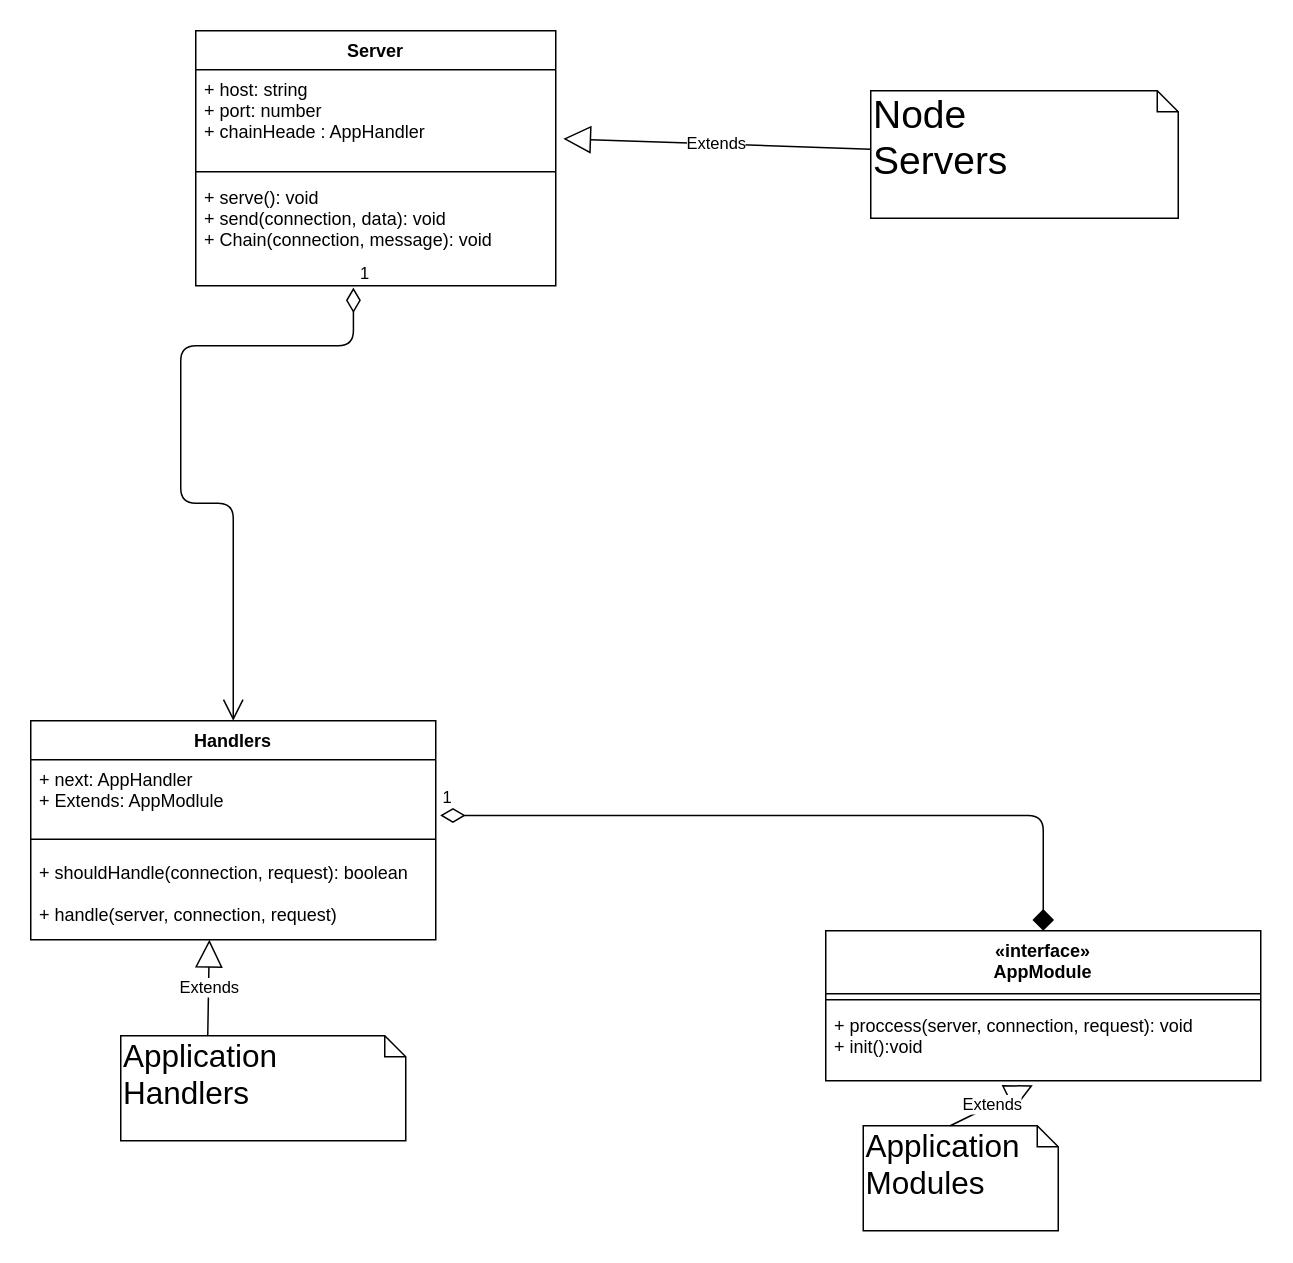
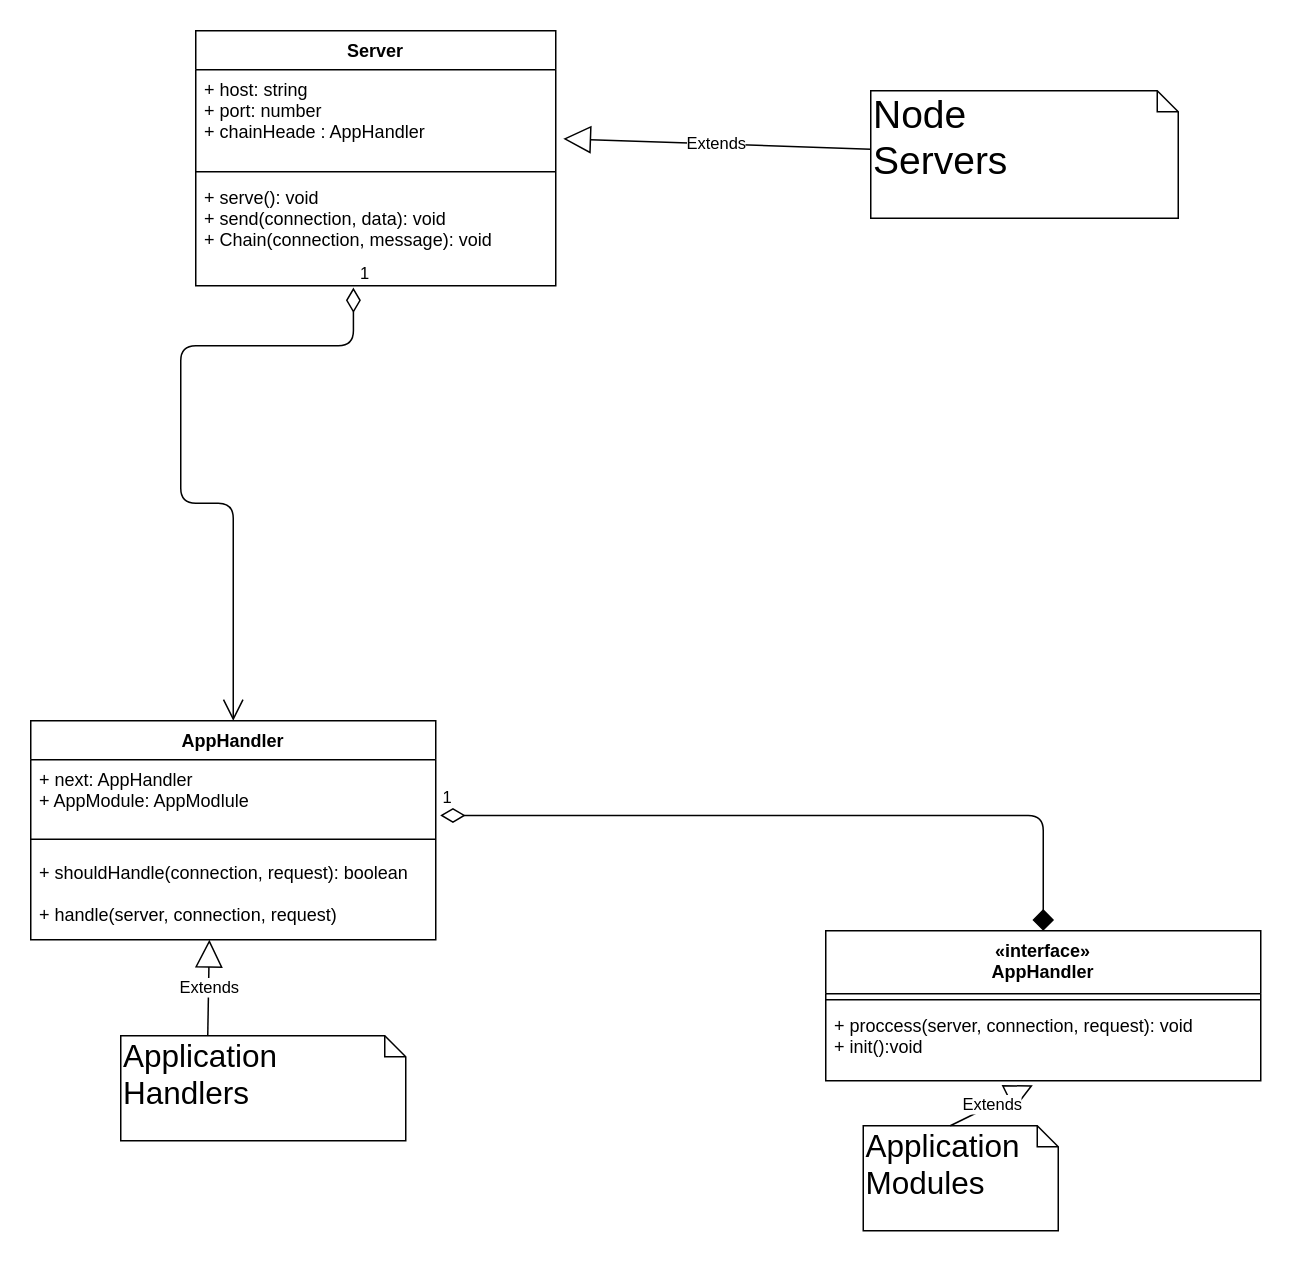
- <mxCell id="2" value="Handlers" style="swimlane;fontStyle=1;align=center;verticalAlign=top;childLayout=stackLayout;horizontal=1;startSize=26;horizontalStack=0;resizeParent=1;resizeParentMax=0;resizeLast=0;collapsible=1;marginBottom=0;" vertex="1" parent="1"><mxGeometry x="20" y="480" width="270" height="146" as="geometry" /></mxCell>
+ <mxCell id="2" value="AppHandler" style="swimlane;fontStyle=1;align=center;verticalAlign=top;childLayout=stackLayout;horizontal=1;startSize=26;horizontalStack=0;resizeParent=1;resizeParentMax=0;resizeLast=0;collapsible=1;marginBottom=0;" vertex="1" parent="1"><mxGeometry x="20" y="480" width="270" height="146" as="geometry" /></mxCell>
- <mxCell id="3" value="+ next: AppHandler&#10;+ Extends: AppModlule" style="text;strokeColor=none;fillColor=none;align=left;verticalAlign=top;spacingLeft=4;spacingRight=4;overflow=hidden;rotatable=0;points=[[0,0.5],[1,0.5]];portConstraint=eastwest;" vertex="1" parent="2"><mxGeometry y="26" width="270" height="44" as="geometry" /></mxCell>
+ <mxCell id="3" value="+ next: AppHandler&#10;+ AppModule: AppModlule" style="text;strokeColor=none;fillColor=none;align=left;verticalAlign=top;spacingLeft=4;spacingRight=4;overflow=hidden;rotatable=0;points=[[0,0.5],[1,0.5]];portConstraint=eastwest;" vertex="1" parent="2"><mxGeometry y="26" width="270" height="44" as="geometry" /></mxCell>
- <mxCell id="11" value="«interface»&#10;AppModule" style="swimlane;fontStyle=1;align=center;verticalAlign=top;childLayout=stackLayout;horizontal=1;startSize=42;horizontalStack=0;resizeParent=1;resizeParentMax=0;resizeLast=0;collapsible=1;marginBottom=0;" vertex="1" parent="1"><mxGeometry x="550" y="620" width="290" height="100" as="geometry" /></mxCell>
+ <mxCell id="11" value="«interface»&#10;AppHandler" style="swimlane;fontStyle=1;align=center;verticalAlign=top;childLayout=stackLayout;horizontal=1;startSize=42;horizontalStack=0;resizeParent=1;resizeParentMax=0;resizeLast=0;collapsible=1;marginBottom=0;" vertex="1" parent="1"><mxGeometry x="550" y="620" width="290" height="100" as="geometry" /></mxCell>
